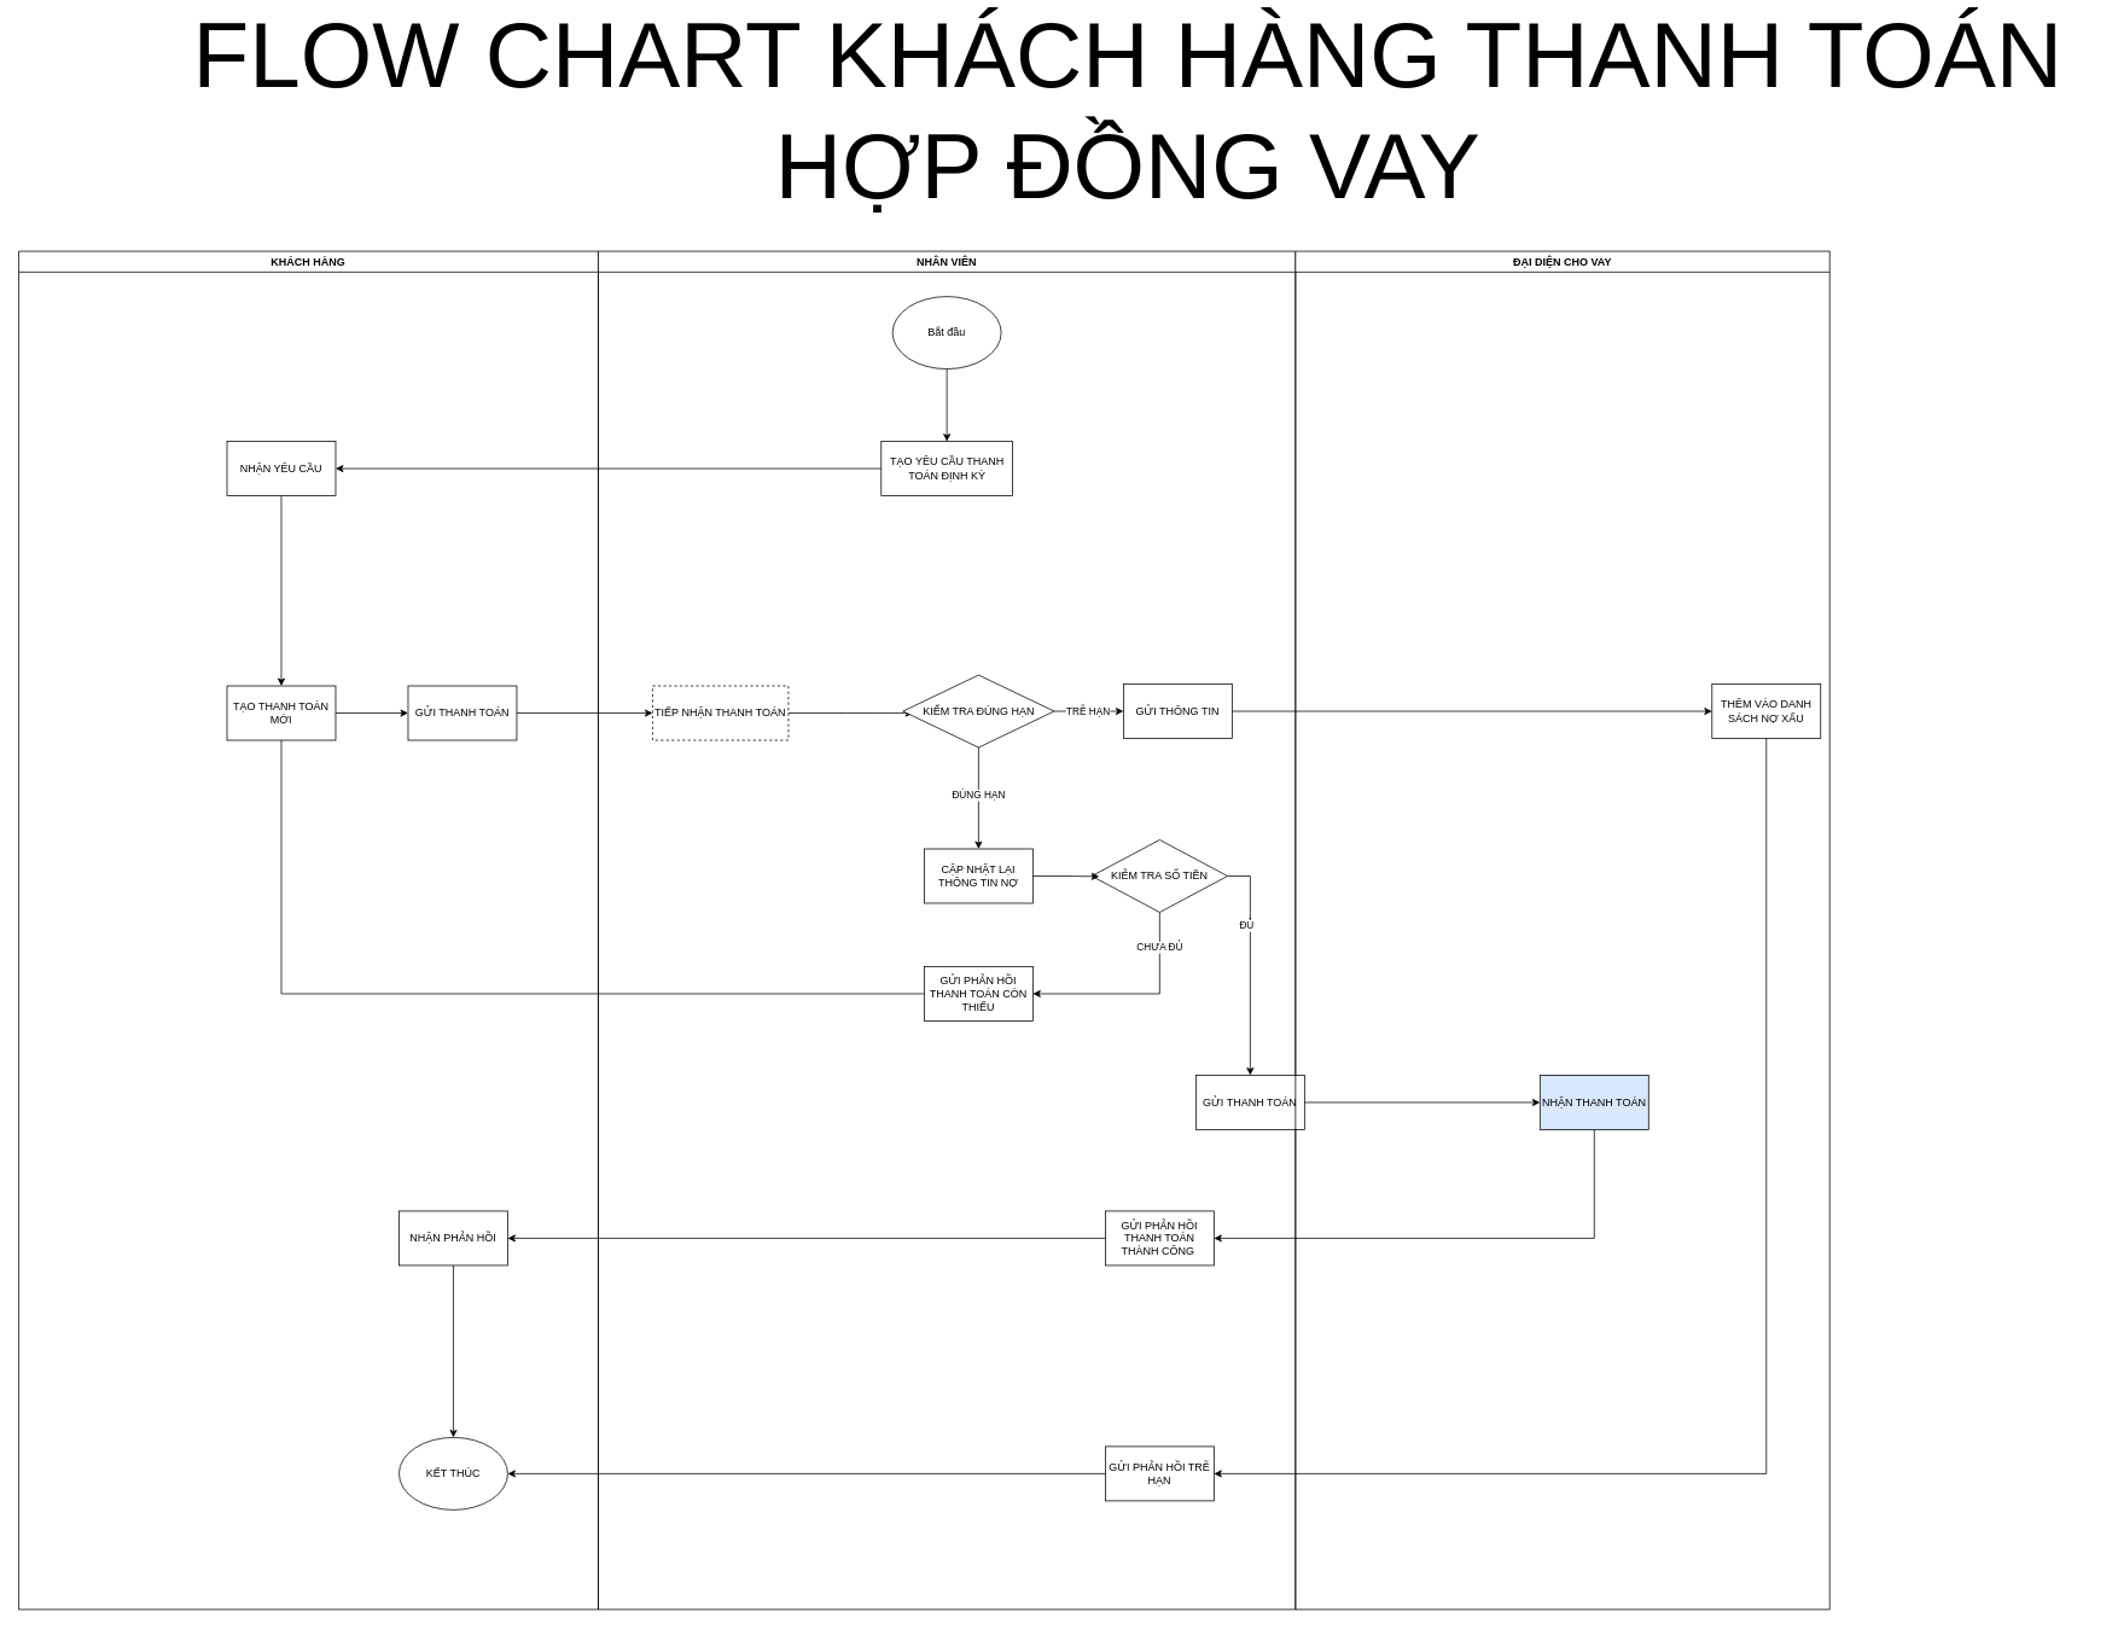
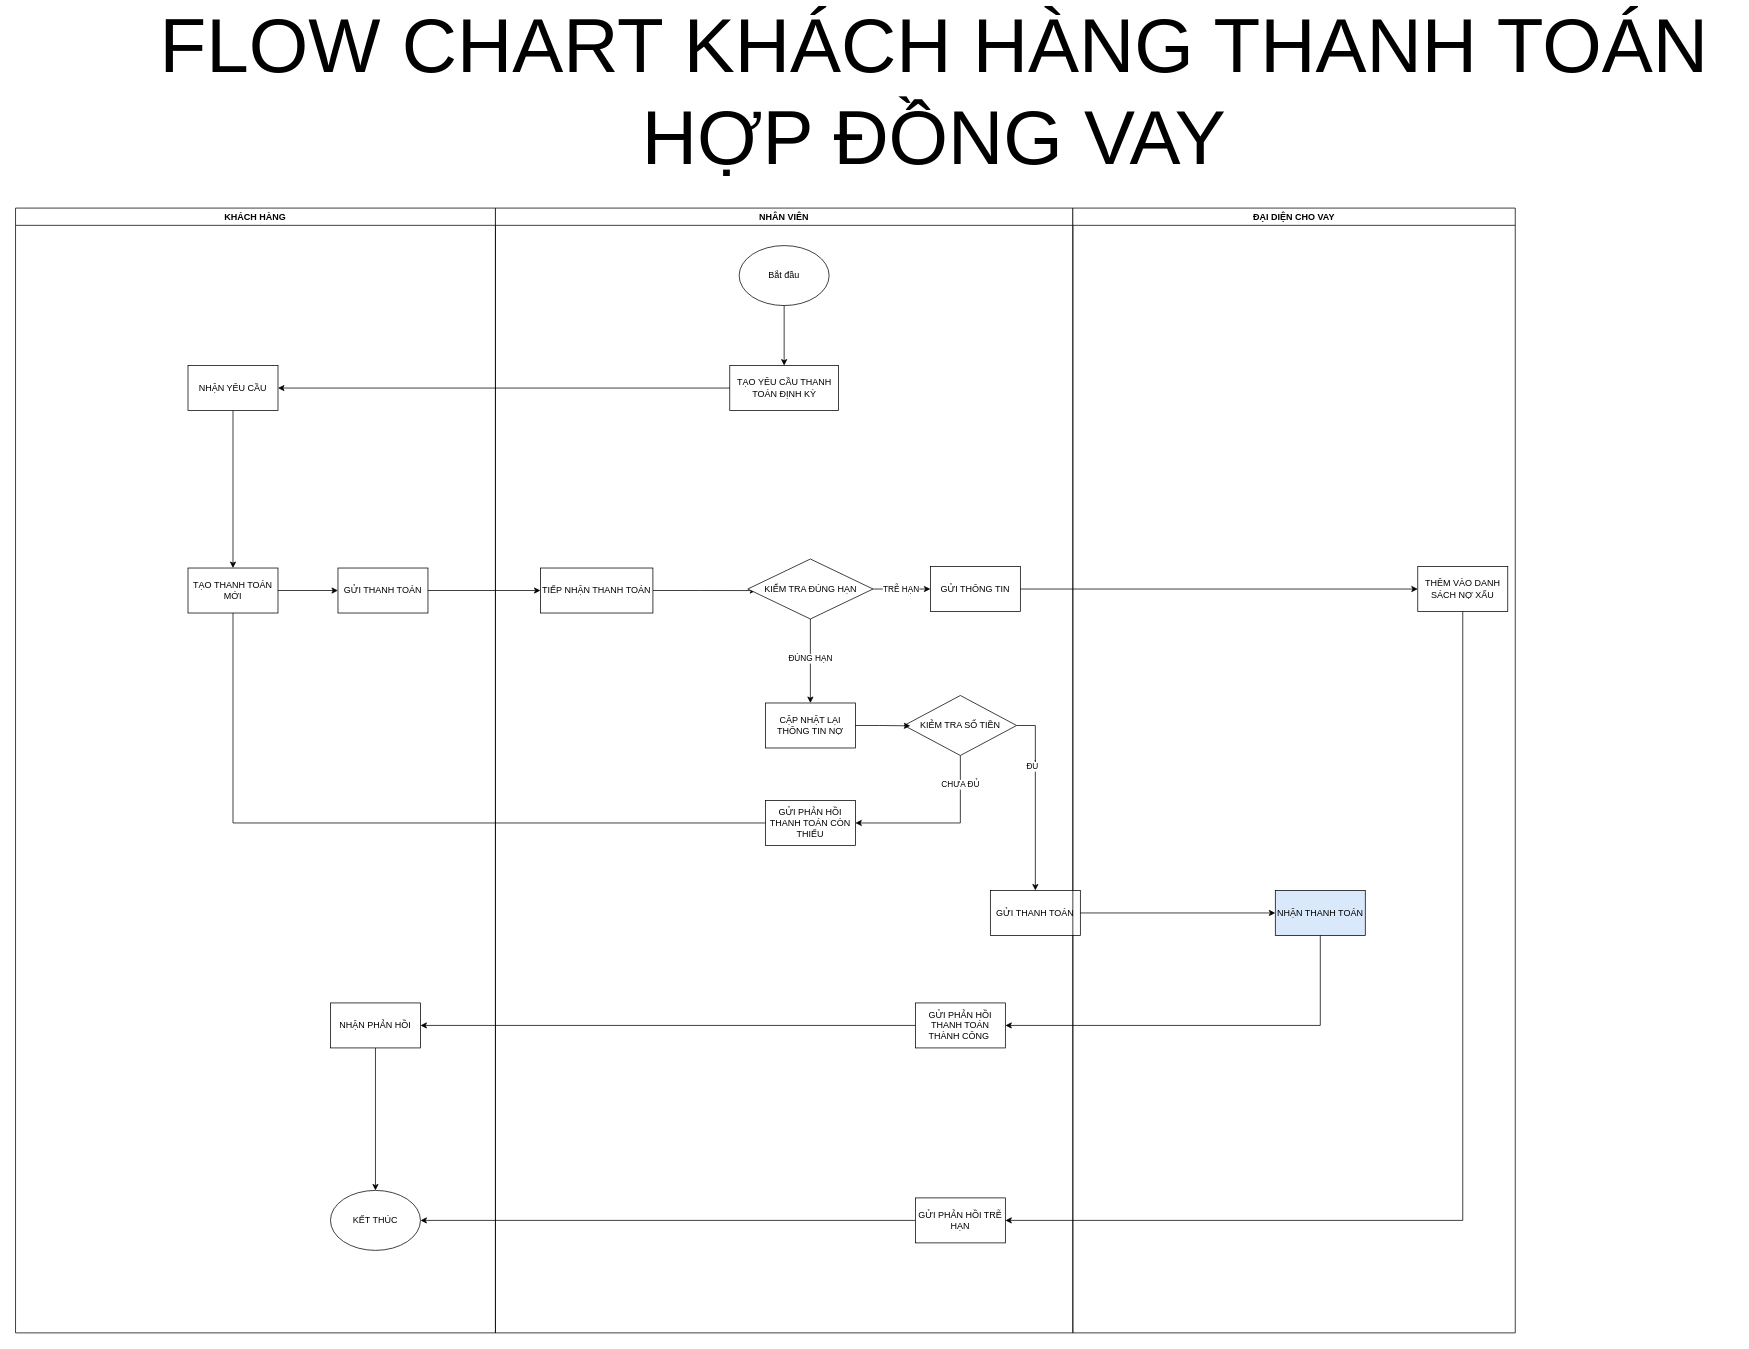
- <mxCell id="9" value="TIẾP NHẬN THANH TOÁN" style="rounded=0;whiteSpace=wrap;html=1;dashed=1;" vertex="1" parent="7"><mxGeometry x="60" y="480" width="150" height="60" as="geometry" /></mxCell>
+ <mxCell id="9" value="TIẾP NHẬN THANH TOÁN" style="rounded=0;whiteSpace=wrap;html=1;" vertex="1" parent="7"><mxGeometry x="60" y="480" width="150" height="60" as="geometry" /></mxCell>
